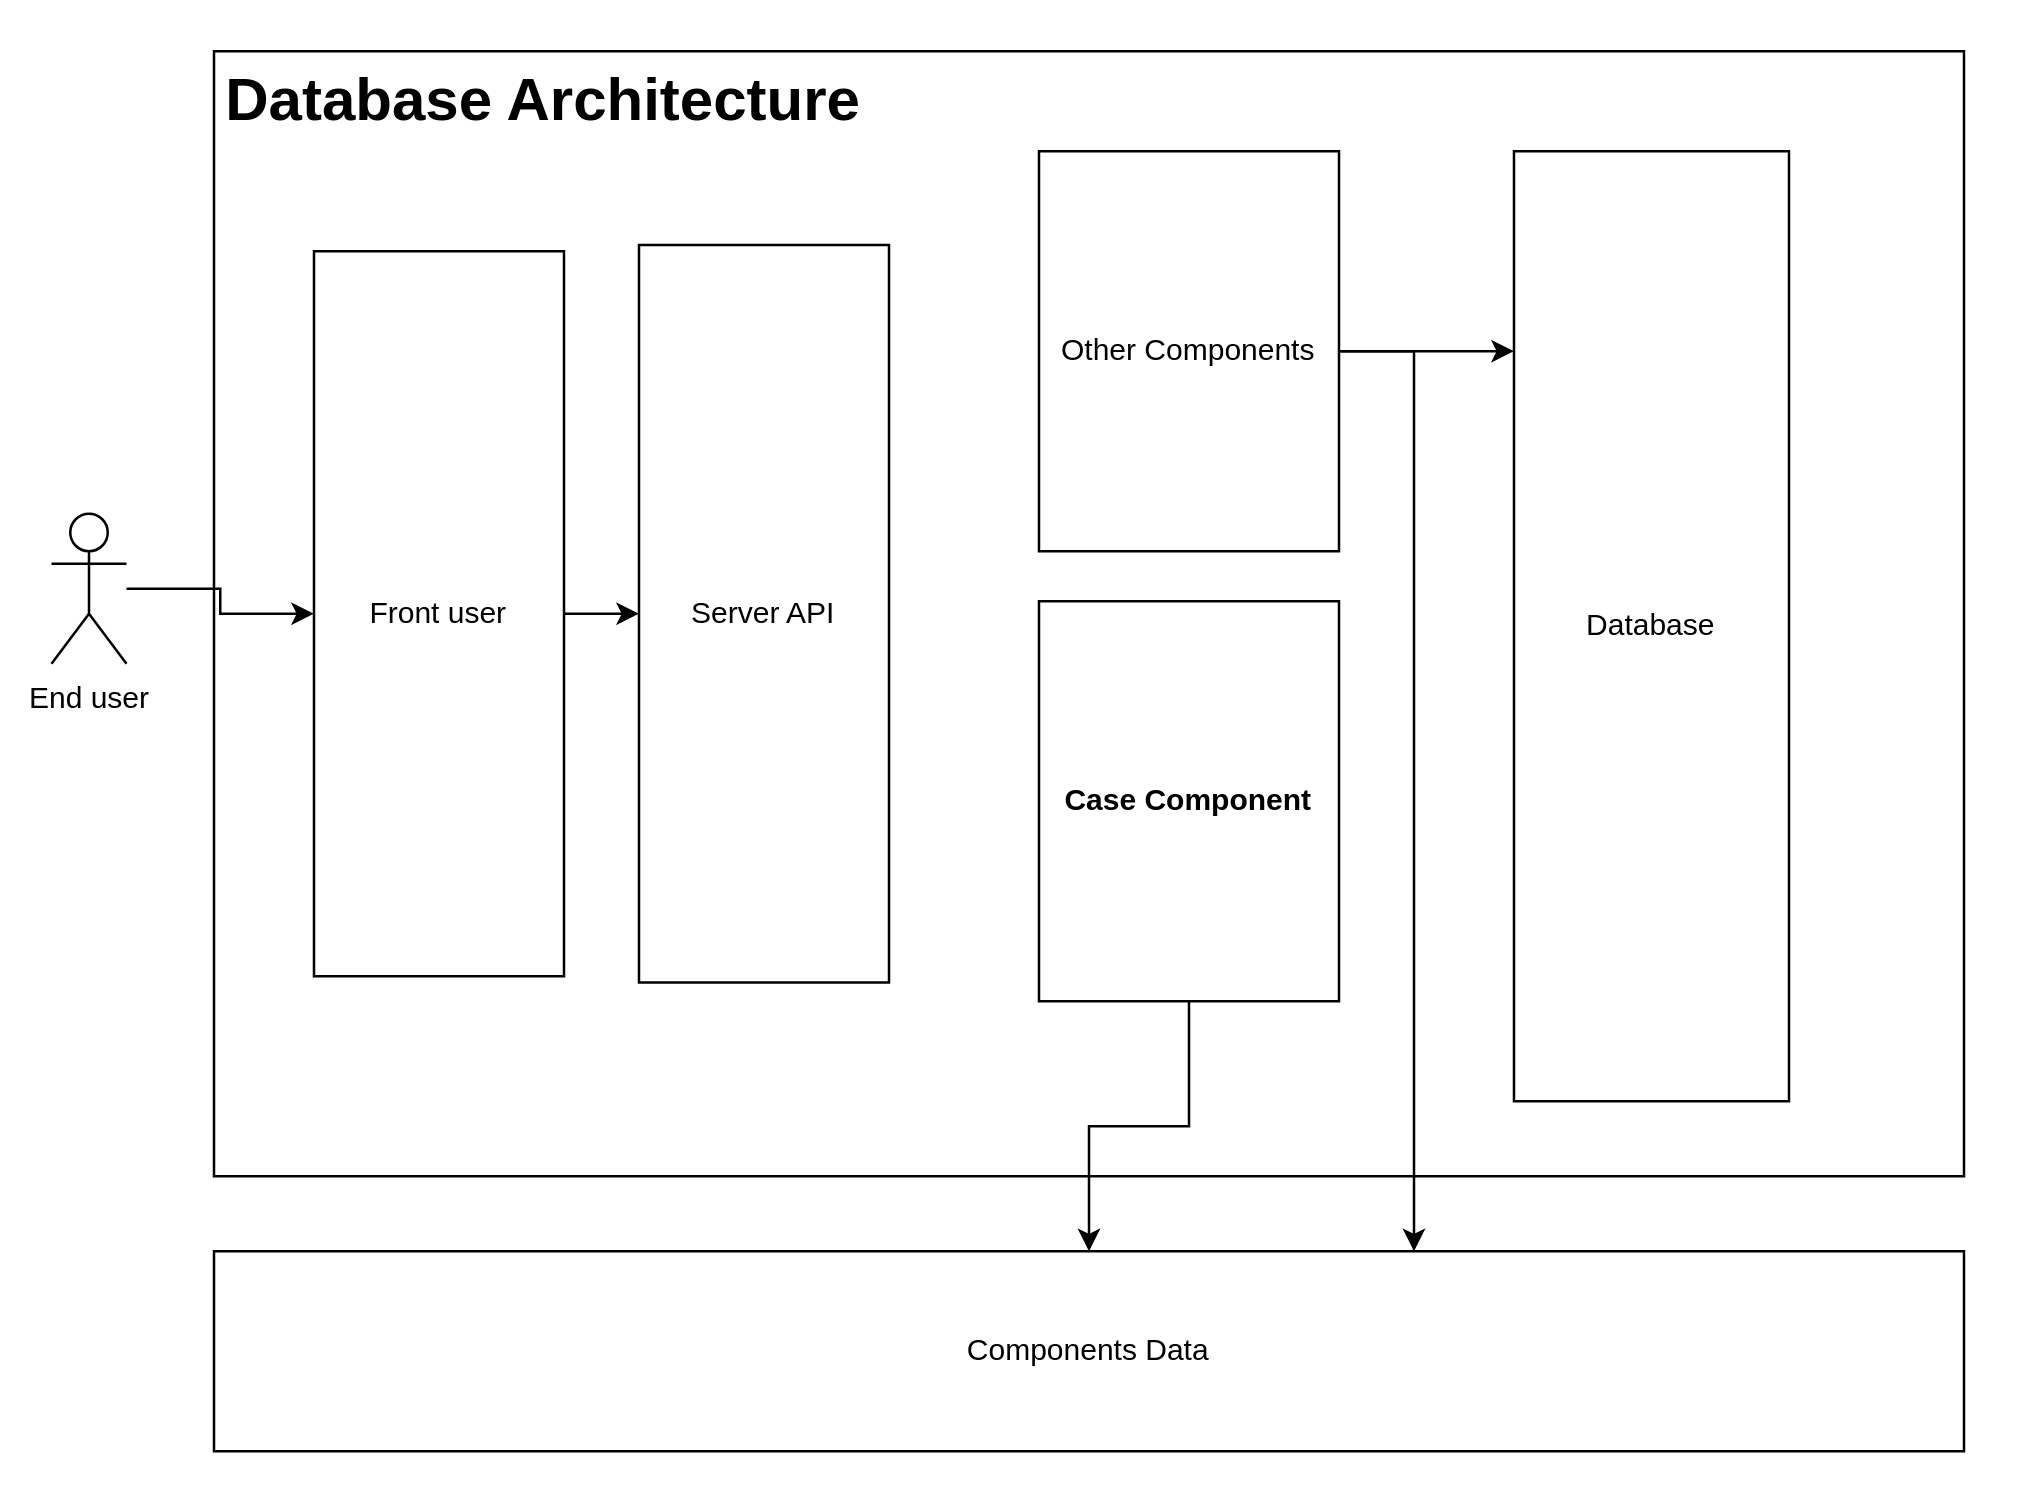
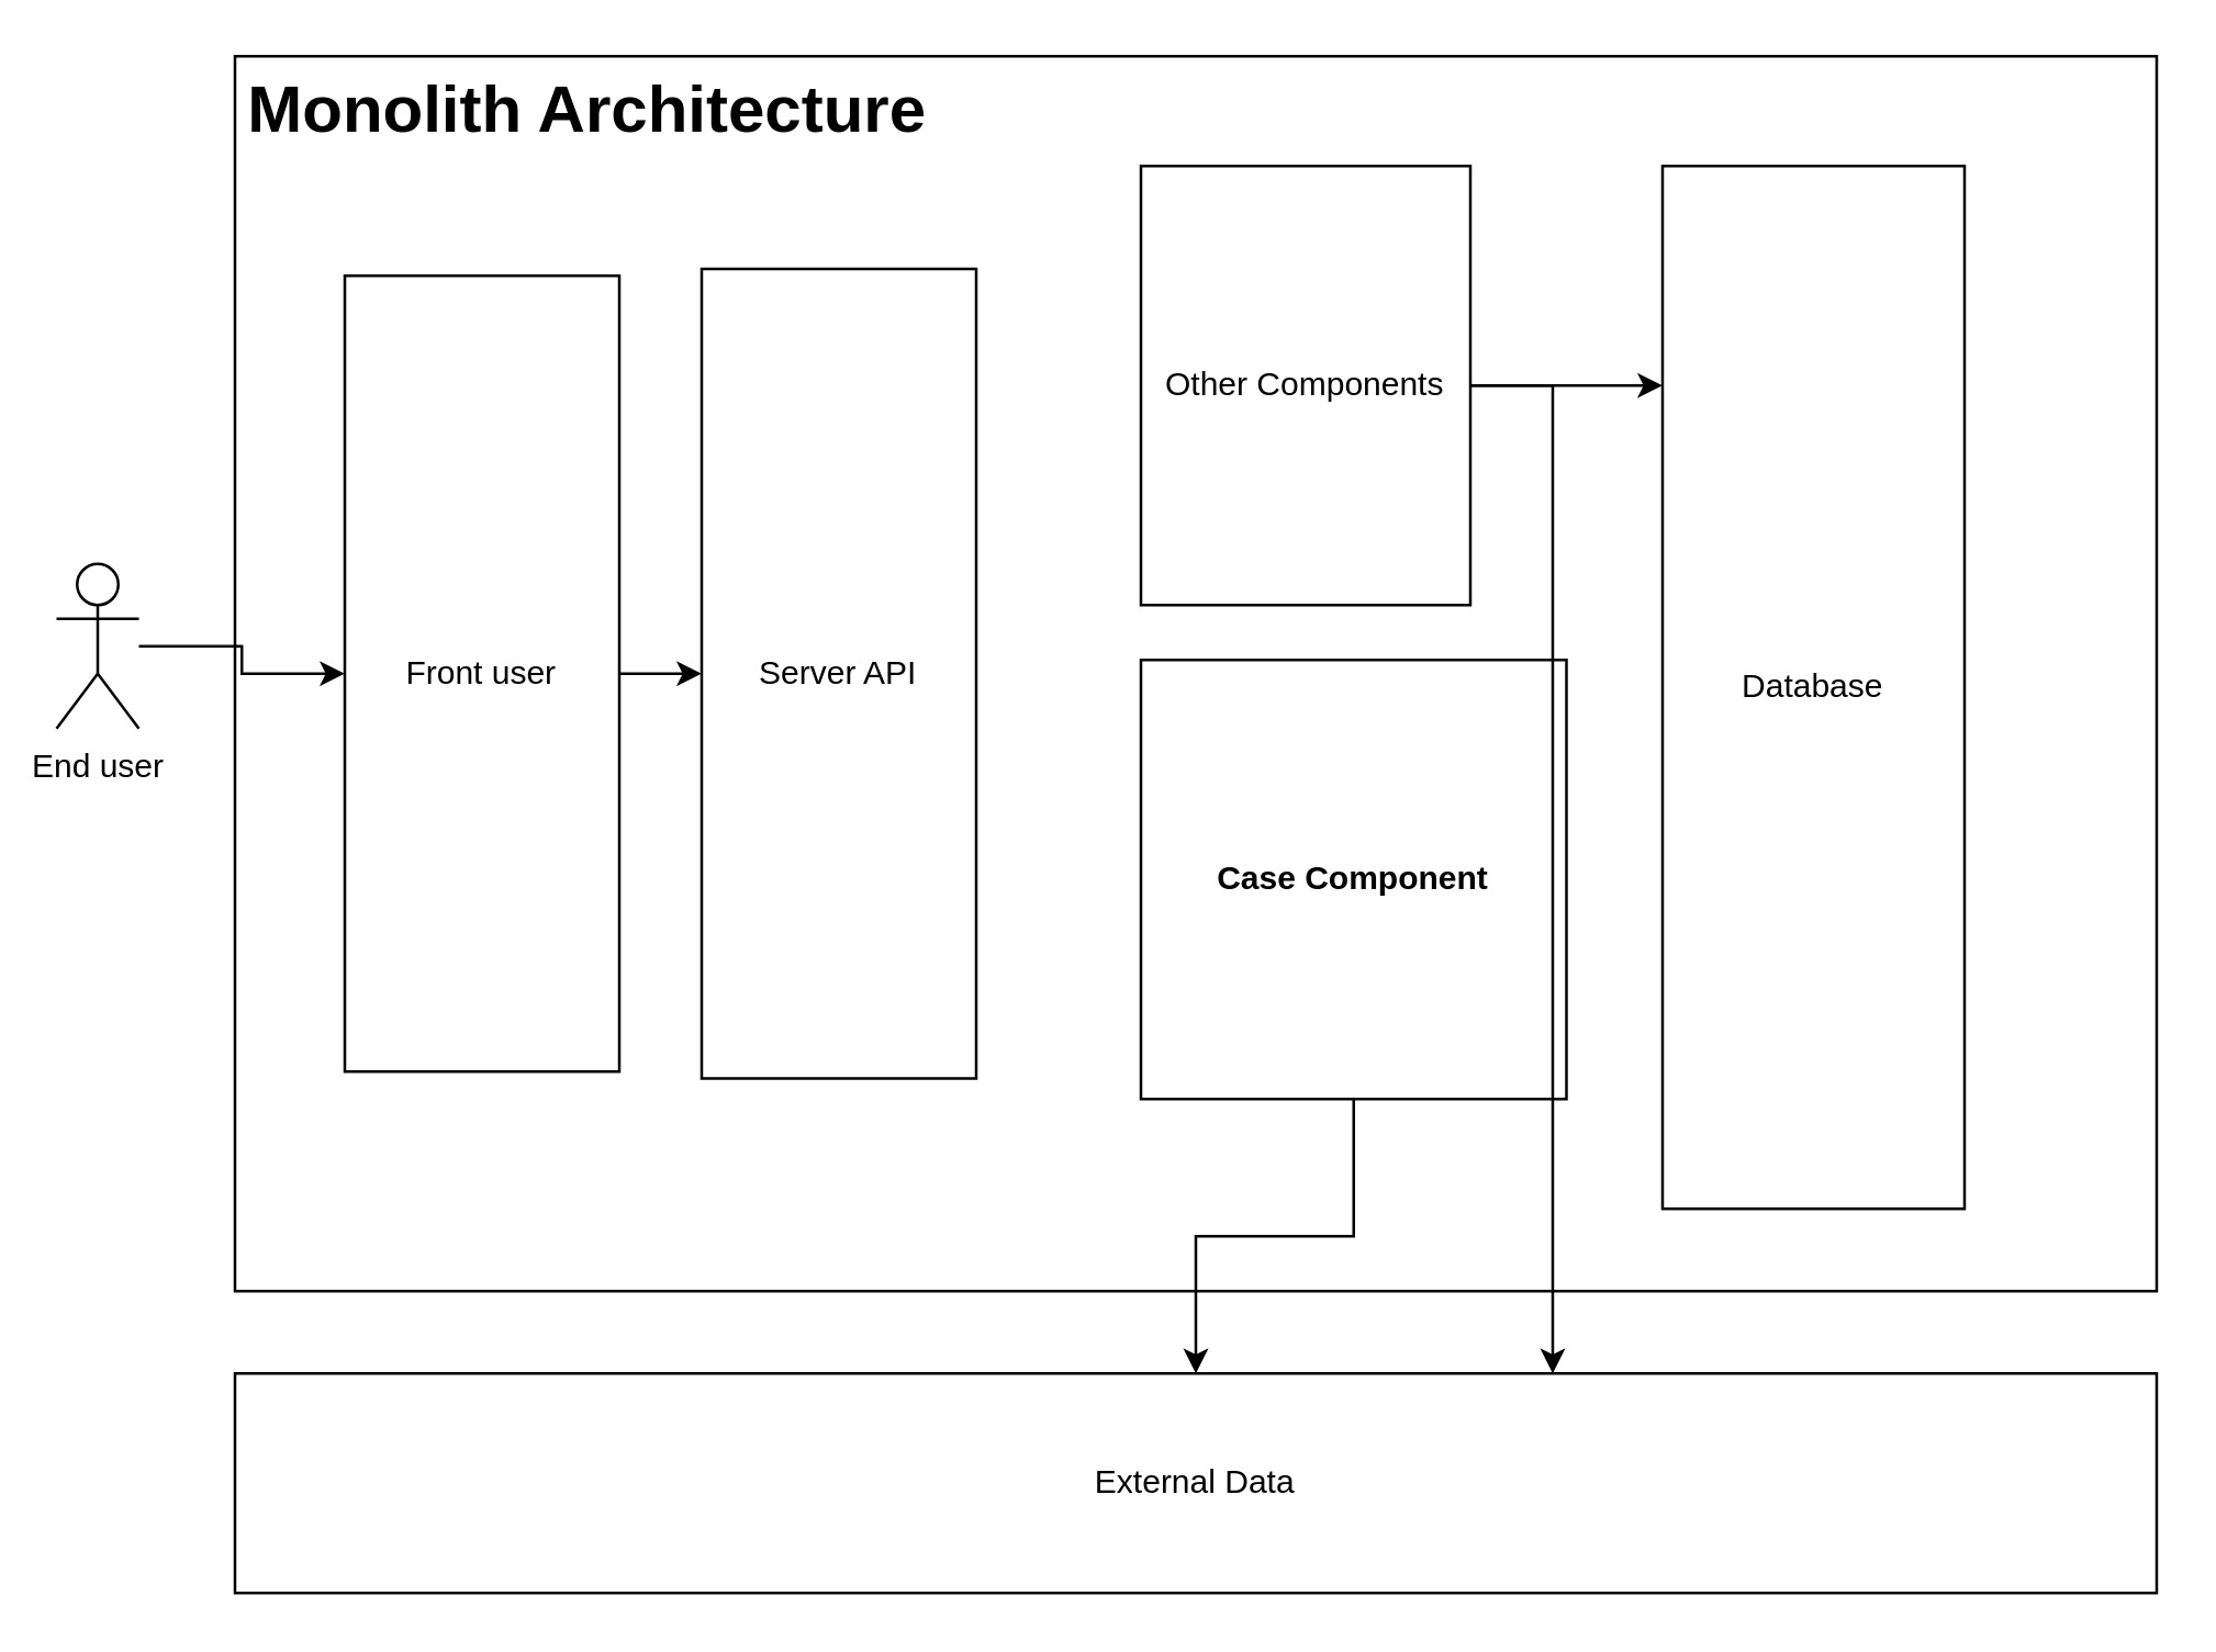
- <mxCell id="14" value="&lt;h1&gt;Database Architecture&lt;/h1&gt;" style="text;html=1;strokeColor=none;fillColor=none;spacing=5;spacingTop=-20;whiteSpace=wrap;overflow=hidden;rounded=0;" vertex="1" parent="1"><mxGeometry x="85" width="290" height="130" as="geometry" y="20" /></mxCell>
+ <mxCell id="14" value="&lt;h1&gt;Monolith Architecture&lt;/h1&gt;" style="text;html=1;strokeColor=none;fillColor=none;spacing=5;spacingTop=-20;whiteSpace=wrap;overflow=hidden;rounded=0;" vertex="1" parent="1"><mxGeometry x="85" width="290" height="130" as="geometry" y="20" /></mxCell>
- <mxCell id="9" value="&lt;b&gt;Case Component&lt;/b&gt;" style="rounded=0;whiteSpace=wrap;html=1;strokeWidth=1;" vertex="1" parent="1"><mxGeometry x="415" y="240" width="120" height="160" as="geometry" /></mxCell>
+ <mxCell id="9" value="&lt;b&gt;Case Component&lt;/b&gt;" style="rounded=0;whiteSpace=wrap;html=1;strokeWidth=1;" vertex="1" parent="1"><mxGeometry x="415" y="240" width="155" height="160" as="geometry" /></mxCell>
- <mxCell id="15" value="Components Data" style="rounded=0;whiteSpace=wrap;html=1;" vertex="1" parent="1"><mxGeometry x="85" y="500" width="700" height="80" as="geometry" /></mxCell>
+ <mxCell id="15" value="External Data" style="rounded=0;whiteSpace=wrap;html=1;" vertex="1" parent="1"><mxGeometry x="85" y="500" width="700" height="80" as="geometry" /></mxCell>
